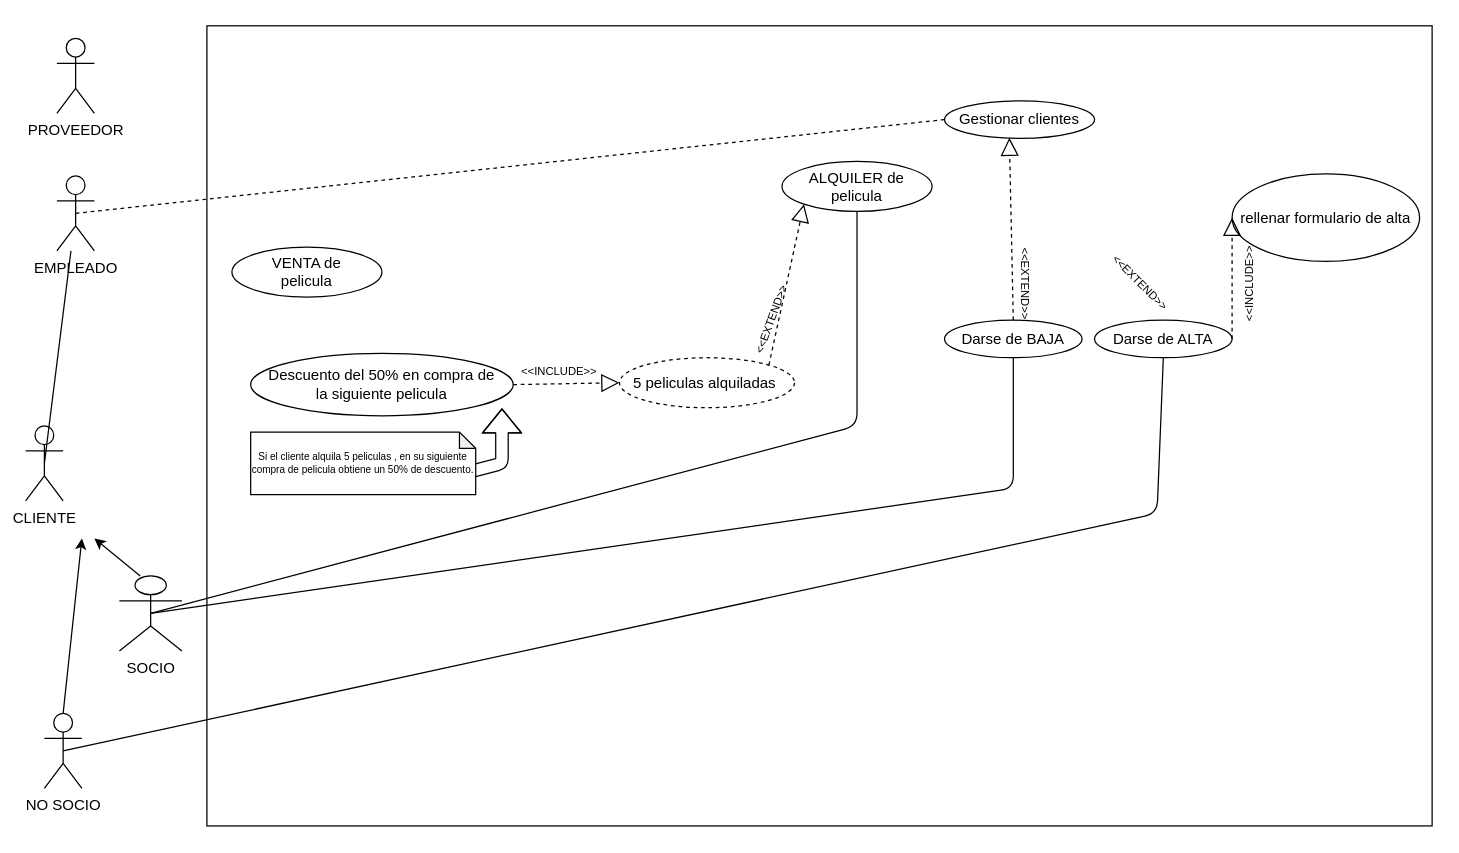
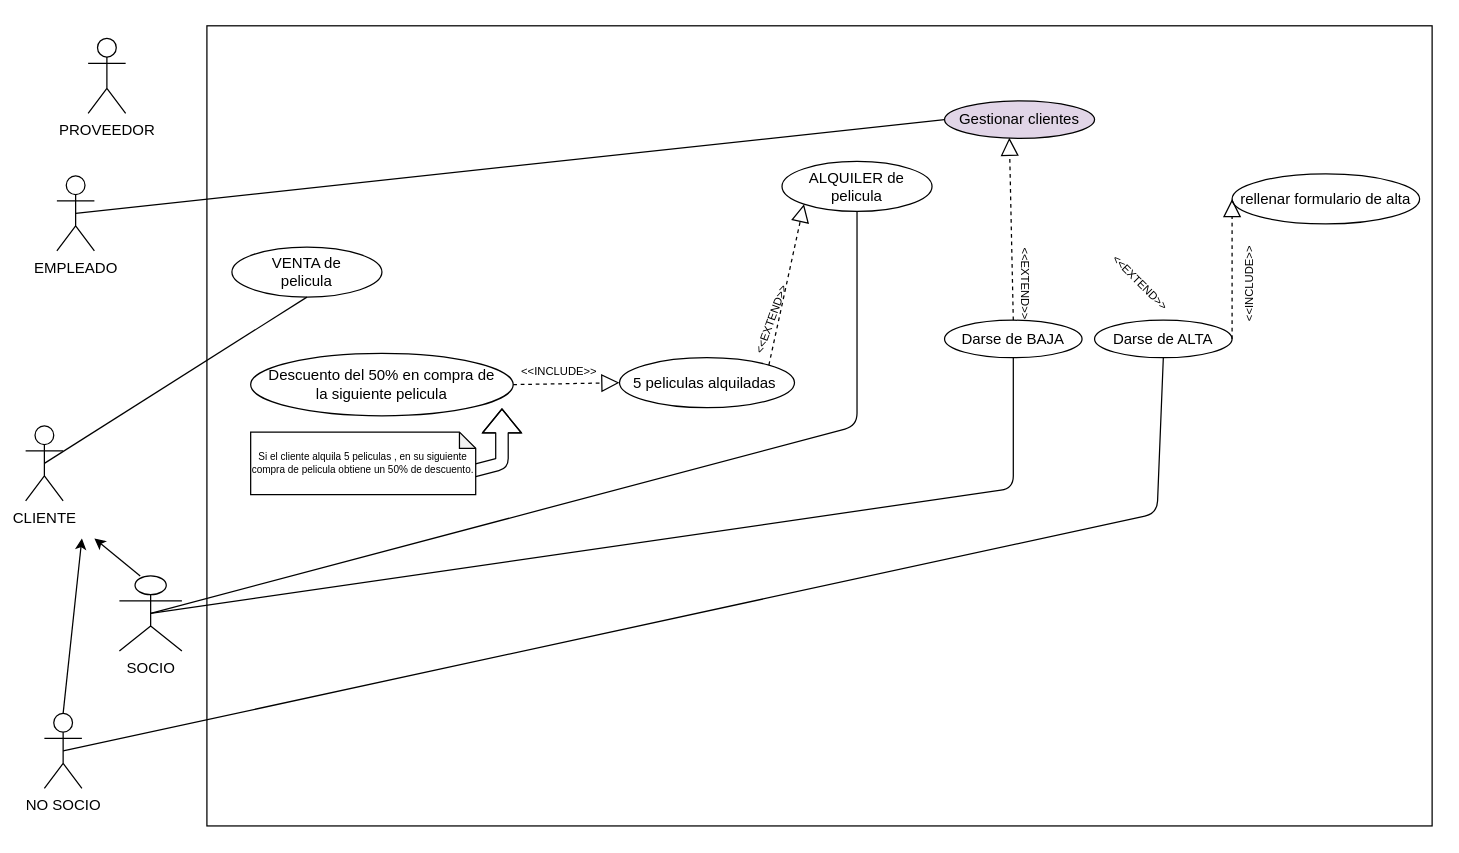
- <mxCell id="4" value="PROVEEDOR" style="shape=umlActor;verticalLabelPosition=bottom;labelBackgroundColor=#ffffff;verticalAlign=top;html=1;outlineConnect=0;" parent="1" vertex="1"><mxGeometry x="45" y="30" width="30" height="60" as="geometry" /></mxCell>
+ <mxCell id="4" value="PROVEEDOR" style="shape=umlActor;verticalLabelPosition=bottom;labelBackgroundColor=#ffffff;verticalAlign=top;html=1;outlineConnect=0;" parent="1" vertex="1"><mxGeometry x="70" y="30" width="30" height="60" as="geometry" /></mxCell>
- <mxCell id="18" value="Gestionar clientes" style="ellipse;whiteSpace=wrap;html=1;" parent="1" vertex="1"><mxGeometry x="755" y="80" width="120" height="30" as="geometry" /></mxCell>
+ <mxCell id="18" value="Gestionar clientes" style="ellipse;whiteSpace=wrap;html=1;fillColor=#e1d5e7;" parent="1" vertex="1"><mxGeometry x="755" y="80" width="120" height="30" as="geometry" /></mxCell>
- <mxCell id="17" value="" style="endArrow=none;html=1;entryX=0.5;entryY=0.5;entryDx=0;entryDy=0;entryPerimeter=0;exitX=0;exitY=0.5;exitDx=0;exitDy=0;dashed=1;" parent="1" source="18" target="10" edge="1"><mxGeometry width="50" height="50" relative="1" as="geometry"><mxPoint x="495" y="170" as="sourcePoint" /><mxPoint x="75" y="630" as="targetPoint" /></mxGeometry></mxCell>
+ <mxCell id="17" value="" style="endArrow=none;html=1;entryX=0.5;entryY=0.5;entryDx=0;entryDy=0;entryPerimeter=0;exitX=0;exitY=0.5;exitDx=0;exitDy=0;" parent="1" source="18" target="10" edge="1"><mxGeometry width="50" height="50" relative="1" as="geometry"><mxPoint x="495" y="170" as="sourcePoint" /><mxPoint x="75" y="630" as="targetPoint" /></mxGeometry></mxCell>
- <mxCell id="24" value="rellenar formulario de alta" style="ellipse;whiteSpace=wrap;html=1;" parent="1" vertex="1"><mxGeometry x="985" y="138.5" width="150" height="70" as="geometry" /></mxCell>
+ <mxCell id="24" value="rellenar formulario de alta" style="ellipse;whiteSpace=wrap;html=1;" parent="1" vertex="1"><mxGeometry x="985" y="138.5" width="150" height="40" as="geometry" /></mxCell>
- <mxCell id="12" value="" style="endArrow=none;html=1;exitX=0.5;exitY=0.5;exitDx=0;exitDy=0;exitPerimeter=0;" parent="1" source="5" target="10" edge="1"><mxGeometry width="50" height="50" relative="1" as="geometry"><mxPoint x="25" y="680" as="sourcePoint" /><mxPoint x="75" y="630" as="targetPoint" /></mxGeometry></mxCell>
+ <mxCell id="12" value="" style="endArrow=none;html=1;entryX=0.5;entryY=1;entryDx=0;entryDy=0;exitX=0.5;exitY=0.5;exitDx=0;exitDy=0;exitPerimeter=0;" parent="1" source="5" target="11" edge="1"><mxGeometry width="50" height="50" relative="1" as="geometry"><mxPoint x="25" y="680" as="sourcePoint" /><mxPoint x="75" y="630" as="targetPoint" /></mxGeometry></mxCell>
- <mxCell id="28" value="5 peliculas alquiladas&amp;nbsp;" style="ellipse;whiteSpace=wrap;html=1;dashed=1;" parent="1" vertex="1"><mxGeometry x="495" y="285.5" width="140" height="40" as="geometry" /></mxCell>
+ <mxCell id="28" value="5 peliculas alquiladas&amp;nbsp;" style="ellipse;whiteSpace=wrap;html=1;" parent="1" vertex="1"><mxGeometry x="495" y="285.5" width="140" height="40" as="geometry" /></mxCell>
